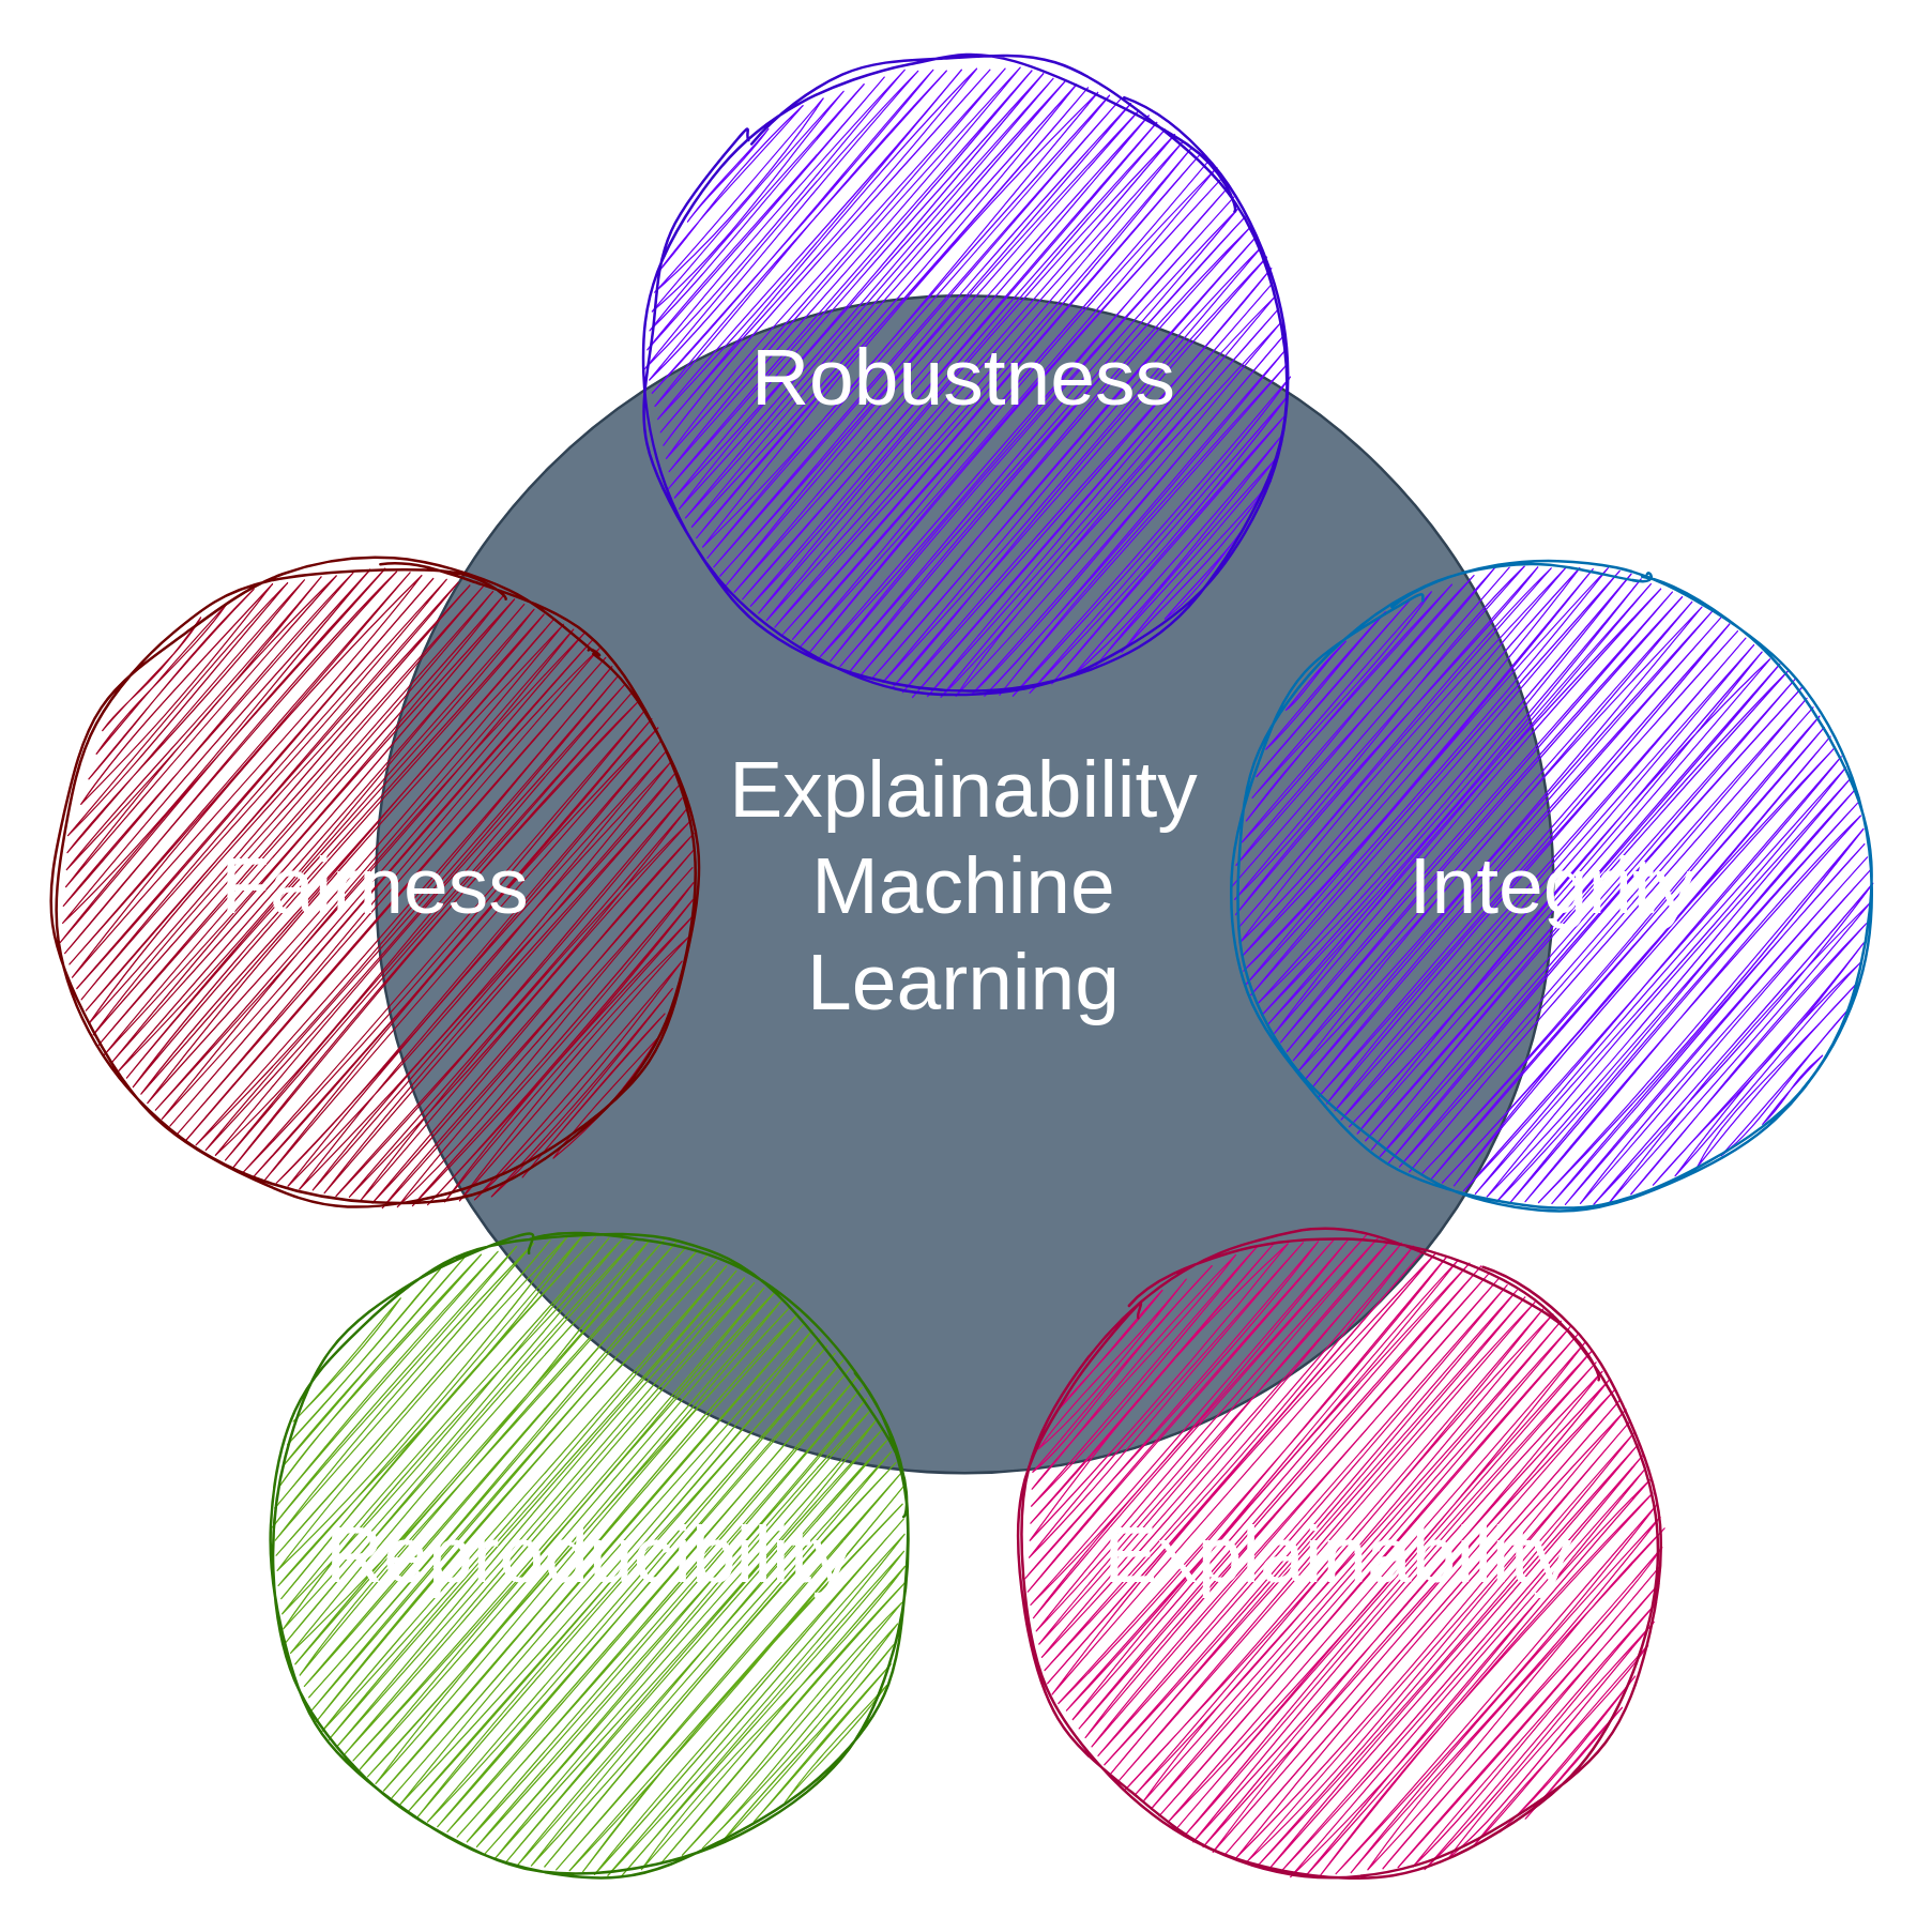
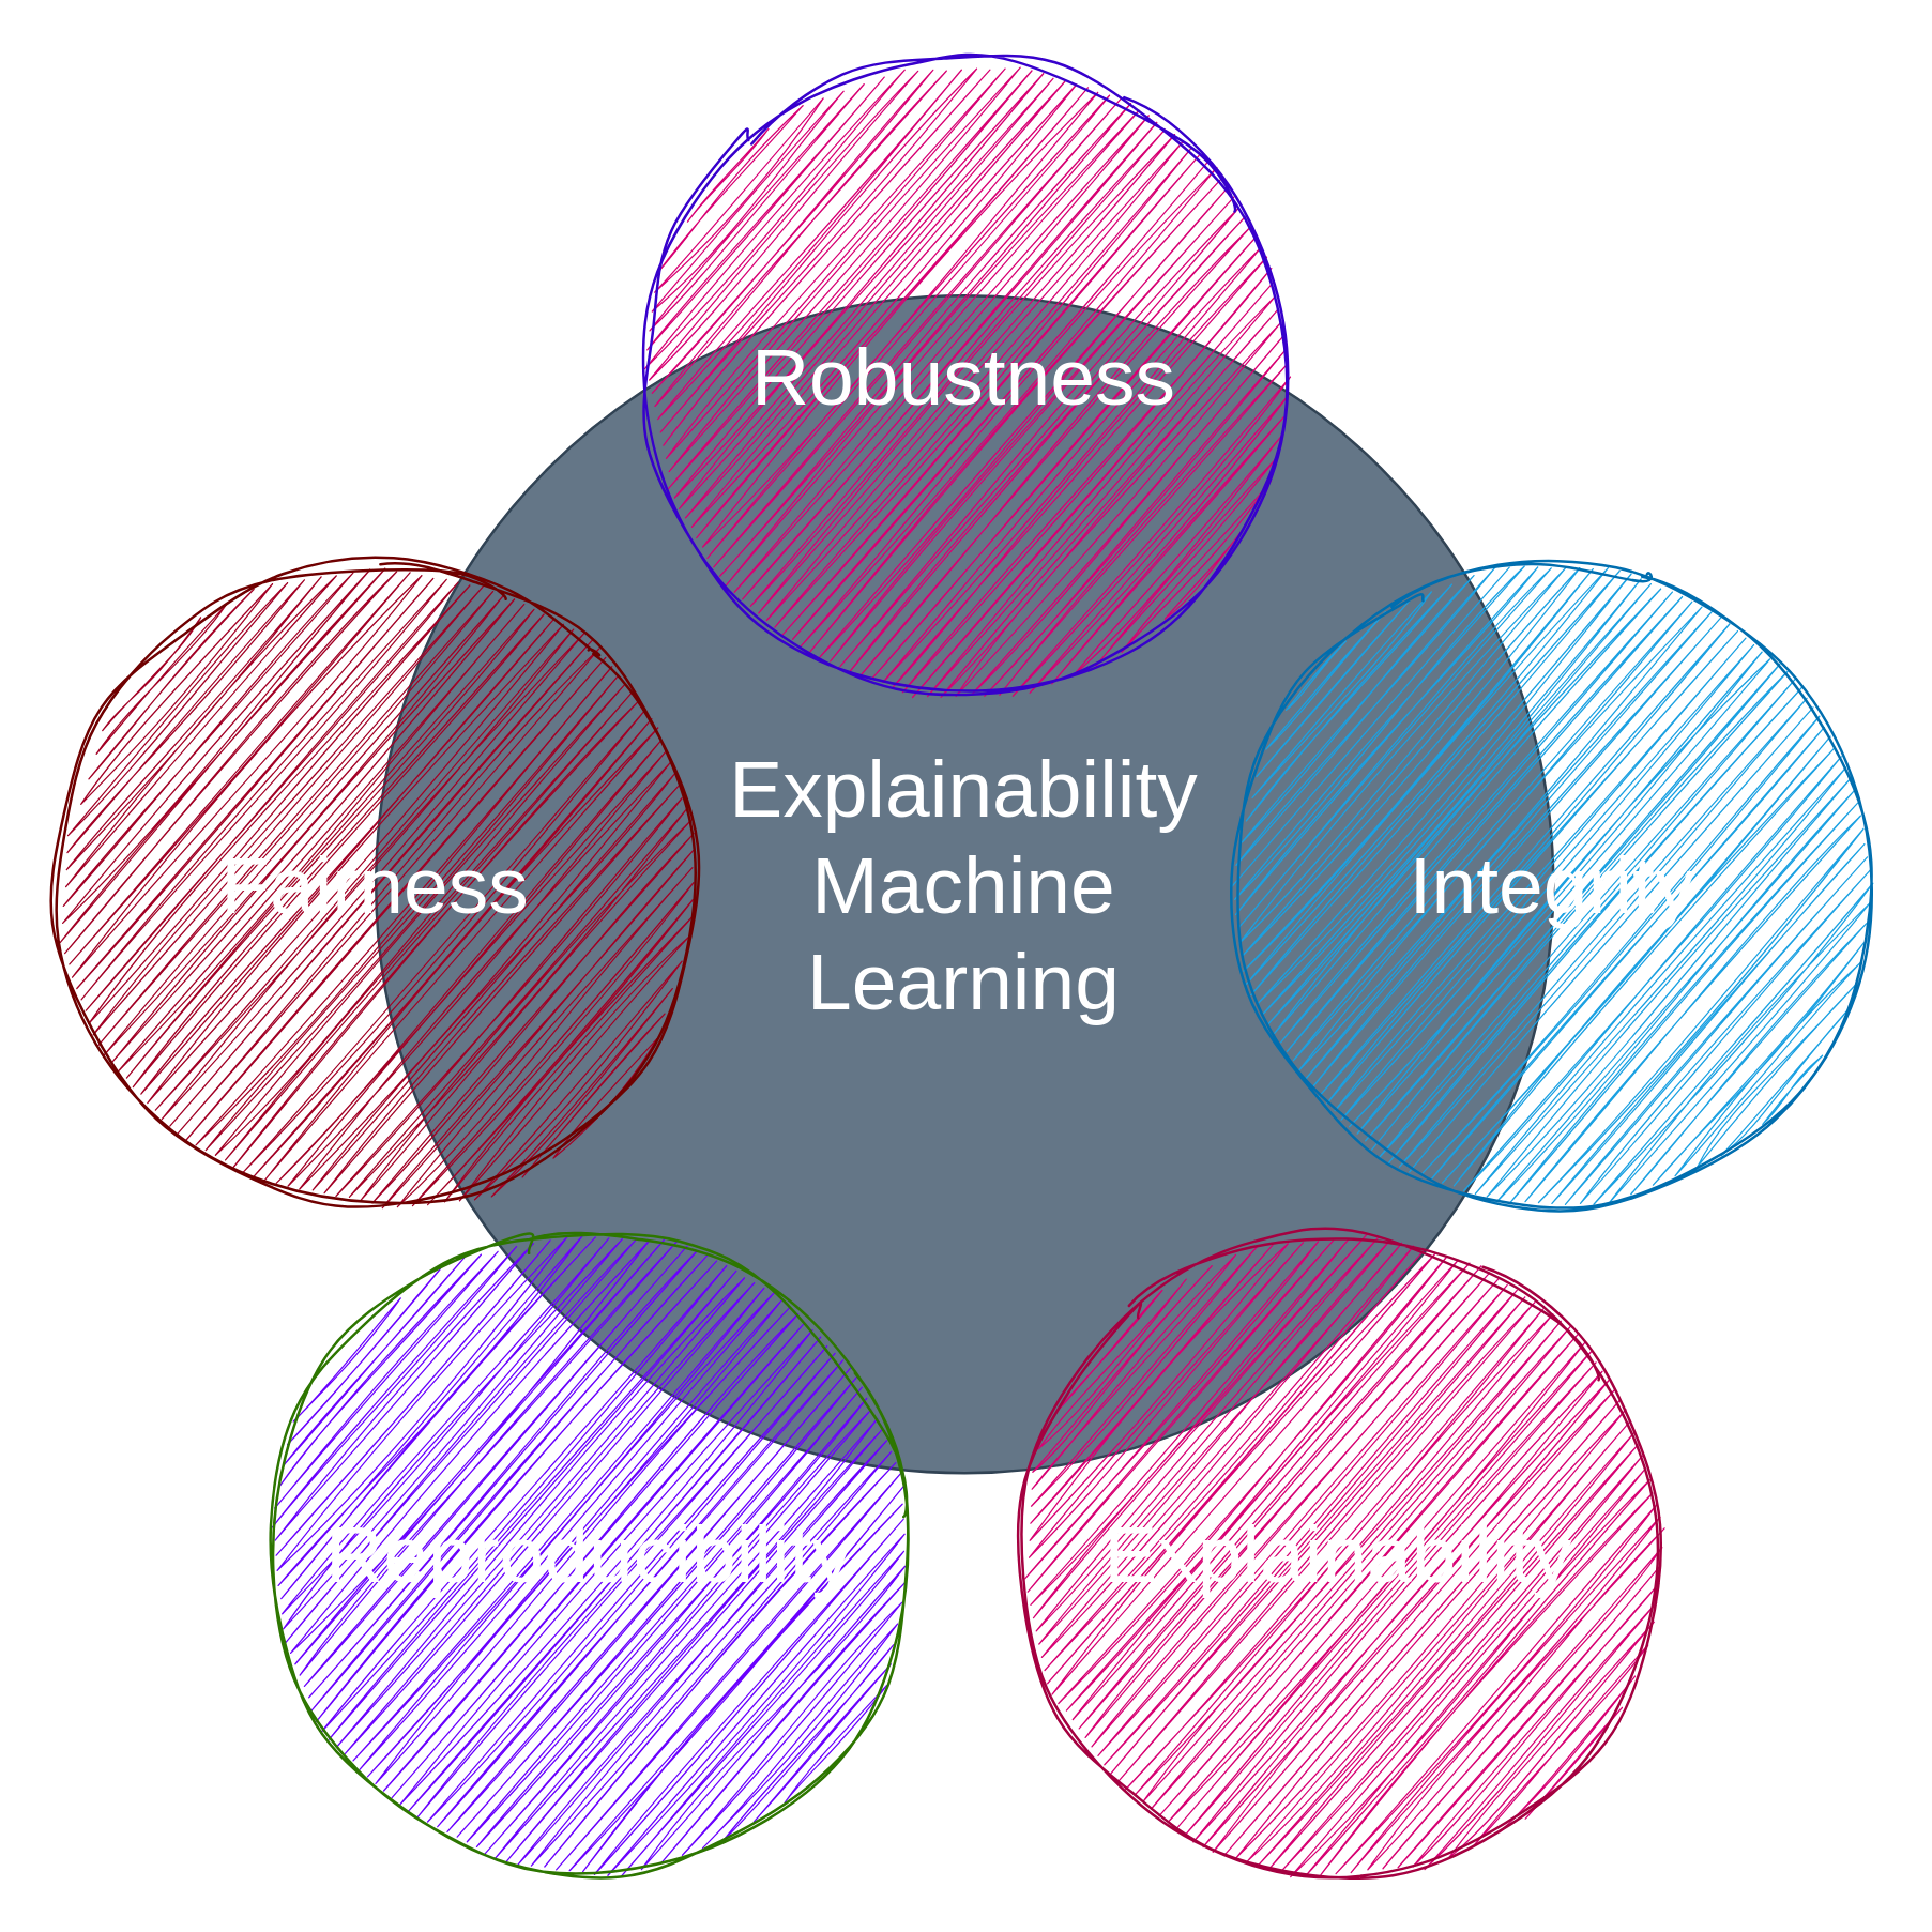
- <mxCell id="3" value="&lt;font style=&quot;font-size: 30px;&quot;&gt;Robustness&lt;/font&gt;" style="ellipse;whiteSpace=wrap;html=1;aspect=fixed;fillColor=#6a00ff;fontColor=#ffffff;strokeColor=#3700CC;sketch=1;curveFitting=1;jiggle=2;" parent="1" vertex="1"><mxGeometry x="240" y="20" width="240" height="240" as="geometry" /></mxCell>
+ <mxCell id="3" value="&lt;font style=&quot;font-size: 30px;&quot;&gt;Robustness&lt;/font&gt;" style="ellipse;whiteSpace=wrap;html=1;aspect=fixed;fillColor=#d80073;fontColor=#ffffff;strokeColor=#3700CC;sketch=1;curveFitting=1;jiggle=2;" parent="1" vertex="1"><mxGeometry x="240" y="20" width="240" height="240" as="geometry" /></mxCell>
- <mxCell id="5" value="&lt;font style=&quot;font-size: 30px;&quot;&gt;Integrity&lt;/font&gt;" style="ellipse;whiteSpace=wrap;html=1;aspect=fixed;fillColor=#6a00ff;fontColor=#ffffff;strokeColor=#006EAF;sketch=1;curveFitting=1;jiggle=2;" parent="1" vertex="1"><mxGeometry x="460" y="210" width="240" height="240" as="geometry" /></mxCell>
+ <mxCell id="5" value="&lt;font style=&quot;font-size: 30px;&quot;&gt;Integrity&lt;/font&gt;" style="ellipse;whiteSpace=wrap;html=1;aspect=fixed;fillColor=#1ba1e2;fontColor=#ffffff;strokeColor=#006EAF;sketch=1;curveFitting=1;jiggle=2;" parent="1" vertex="1"><mxGeometry x="460" y="210" width="240" height="240" as="geometry" /></mxCell>
- <mxCell id="6" value="&lt;font style=&quot;font-size: 30px;&quot;&gt;Reproducibility&lt;/font&gt;" style="ellipse;whiteSpace=wrap;html=1;aspect=fixed;fillColor=#60a917;fontColor=#ffffff;strokeColor=#2D7600;sketch=1;curveFitting=1;jiggle=2;shadow=0;" parent="1" vertex="1"><mxGeometry x="100" y="460" width="240" height="240" as="geometry" /></mxCell>
+ <mxCell id="6" value="&lt;font style=&quot;font-size: 30px;&quot;&gt;Reproducibility&lt;/font&gt;" style="ellipse;whiteSpace=wrap;html=1;aspect=fixed;fillColor=#6a00ff;fontColor=#ffffff;strokeColor=#2D7600;sketch=1;curveFitting=1;jiggle=2;shadow=0;" parent="1" vertex="1"><mxGeometry x="100" y="460" width="240" height="240" as="geometry" /></mxCell>
